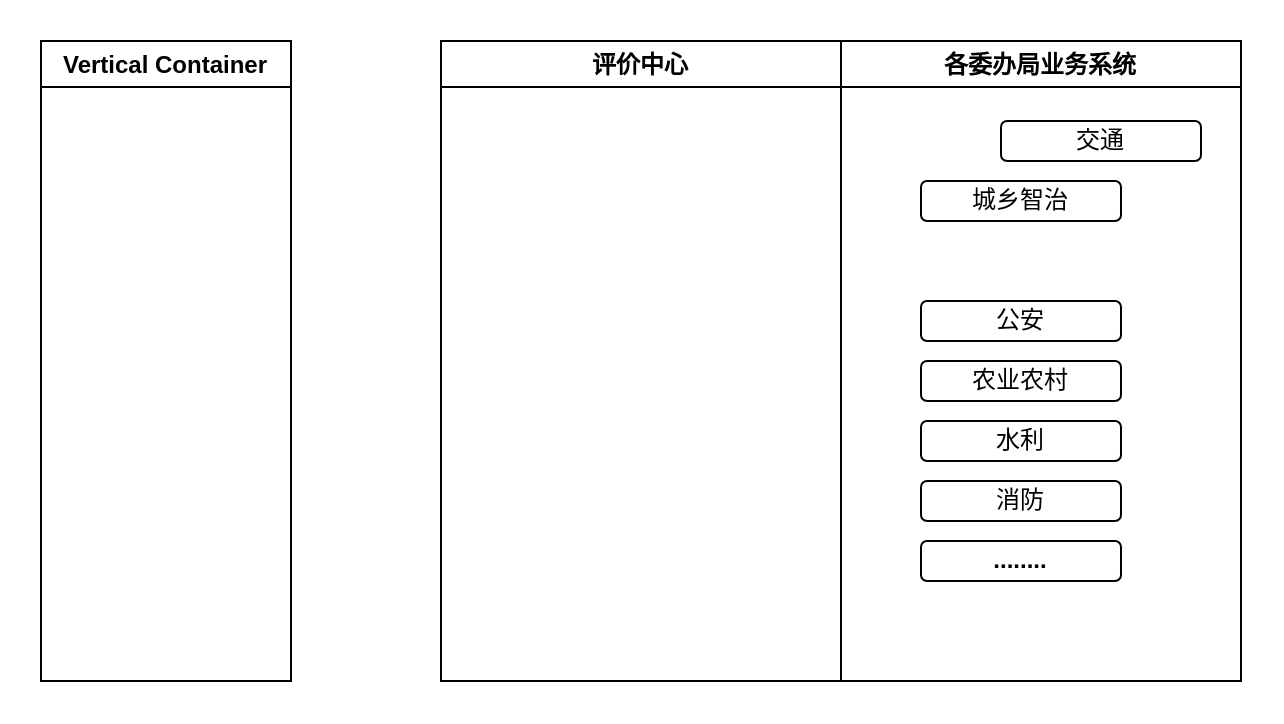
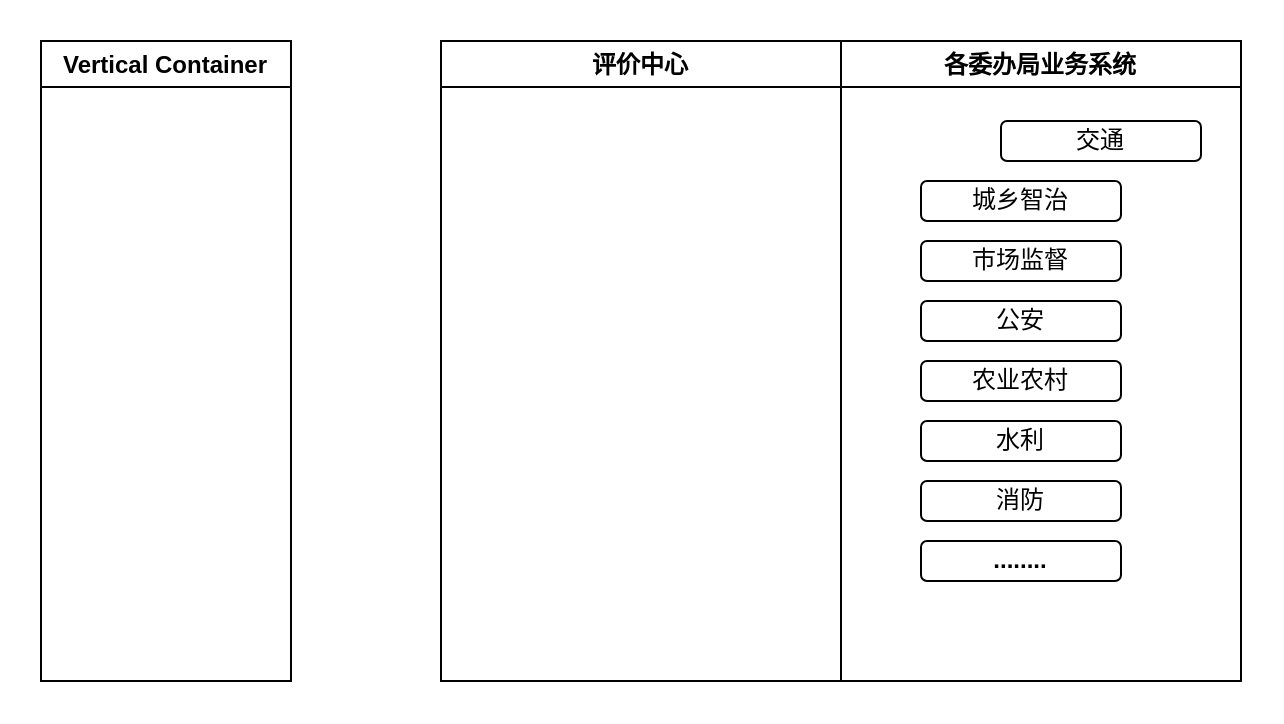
+ <mxCell id="7" value="市场监督" style="rounded=1;whiteSpace=wrap;html=1;" vertex="1" parent="4"><mxGeometry x="40" y="100" width="100" height="20" as="geometry" /></mxCell>
